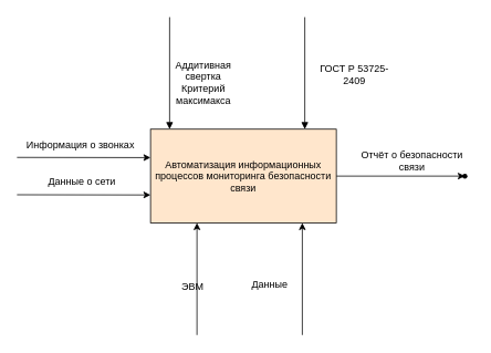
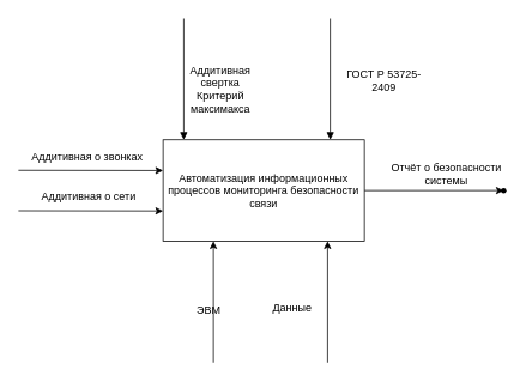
- <mxCell id="7" value="Информация о звонках&amp;nbsp;" style="text;html=1;align=center;verticalAlign=middle;whiteSpace=wrap;rounded=0;" parent="1" vertex="1"><mxGeometry x="27" y="159" width="143" height="30" as="geometry" /></mxCell>
+ <mxCell id="7" value="Аддитивная о звонках&amp;nbsp;" style="text;html=1;align=center;verticalAlign=middle;whiteSpace=wrap;rounded=0;" parent="1" vertex="1"><mxGeometry x="27" y="159" width="143" height="30" as="geometry" /></mxCell>
- <mxCell id="5" value="Отчёт о безопасности связи" style="text;html=1;align=center;verticalAlign=middle;whiteSpace=wrap;rounded=0;" parent="1" vertex="1"><mxGeometry x="423" y="178" width="147" height="30" as="geometry" /></mxCell>
+ <mxCell id="5" value="Отчёт о безопасности системы" style="text;html=1;align=center;verticalAlign=middle;whiteSpace=wrap;rounded=0;" parent="1" vertex="1"><mxGeometry x="423" y="178" width="147" height="30" as="geometry" /></mxCell>
- <mxCell id="3" value="Автоматизация информационных процессов мониторинга безопасности связи" style="rounded=0;whiteSpace=wrap;html=1;fillColor=#ffe6cc;" parent="1" vertex="1"><mxGeometry x="181" y="155" width="224" height="113" as="geometry" /></mxCell>
+ <mxCell id="3" value="Автоматизация информационных процессов мониторинга безопасности связи" style="rounded=0;whiteSpace=wrap;html=1;" parent="1" vertex="1"><mxGeometry x="181" y="155" width="224" height="113" as="geometry" /></mxCell>
- <mxCell id="17" value="Данные о сети" style="text;html=1;align=center;verticalAlign=middle;whiteSpace=wrap;rounded=0;" parent="1" vertex="1"><mxGeometry x="27" y="204" width="143" height="30" as="geometry" /></mxCell>
+ <mxCell id="17" value="Аддитивная о сети" style="text;html=1;align=center;verticalAlign=middle;whiteSpace=wrap;rounded=0;" parent="1" vertex="1"><mxGeometry x="27" y="204" width="143" height="30" as="geometry" /></mxCell>
